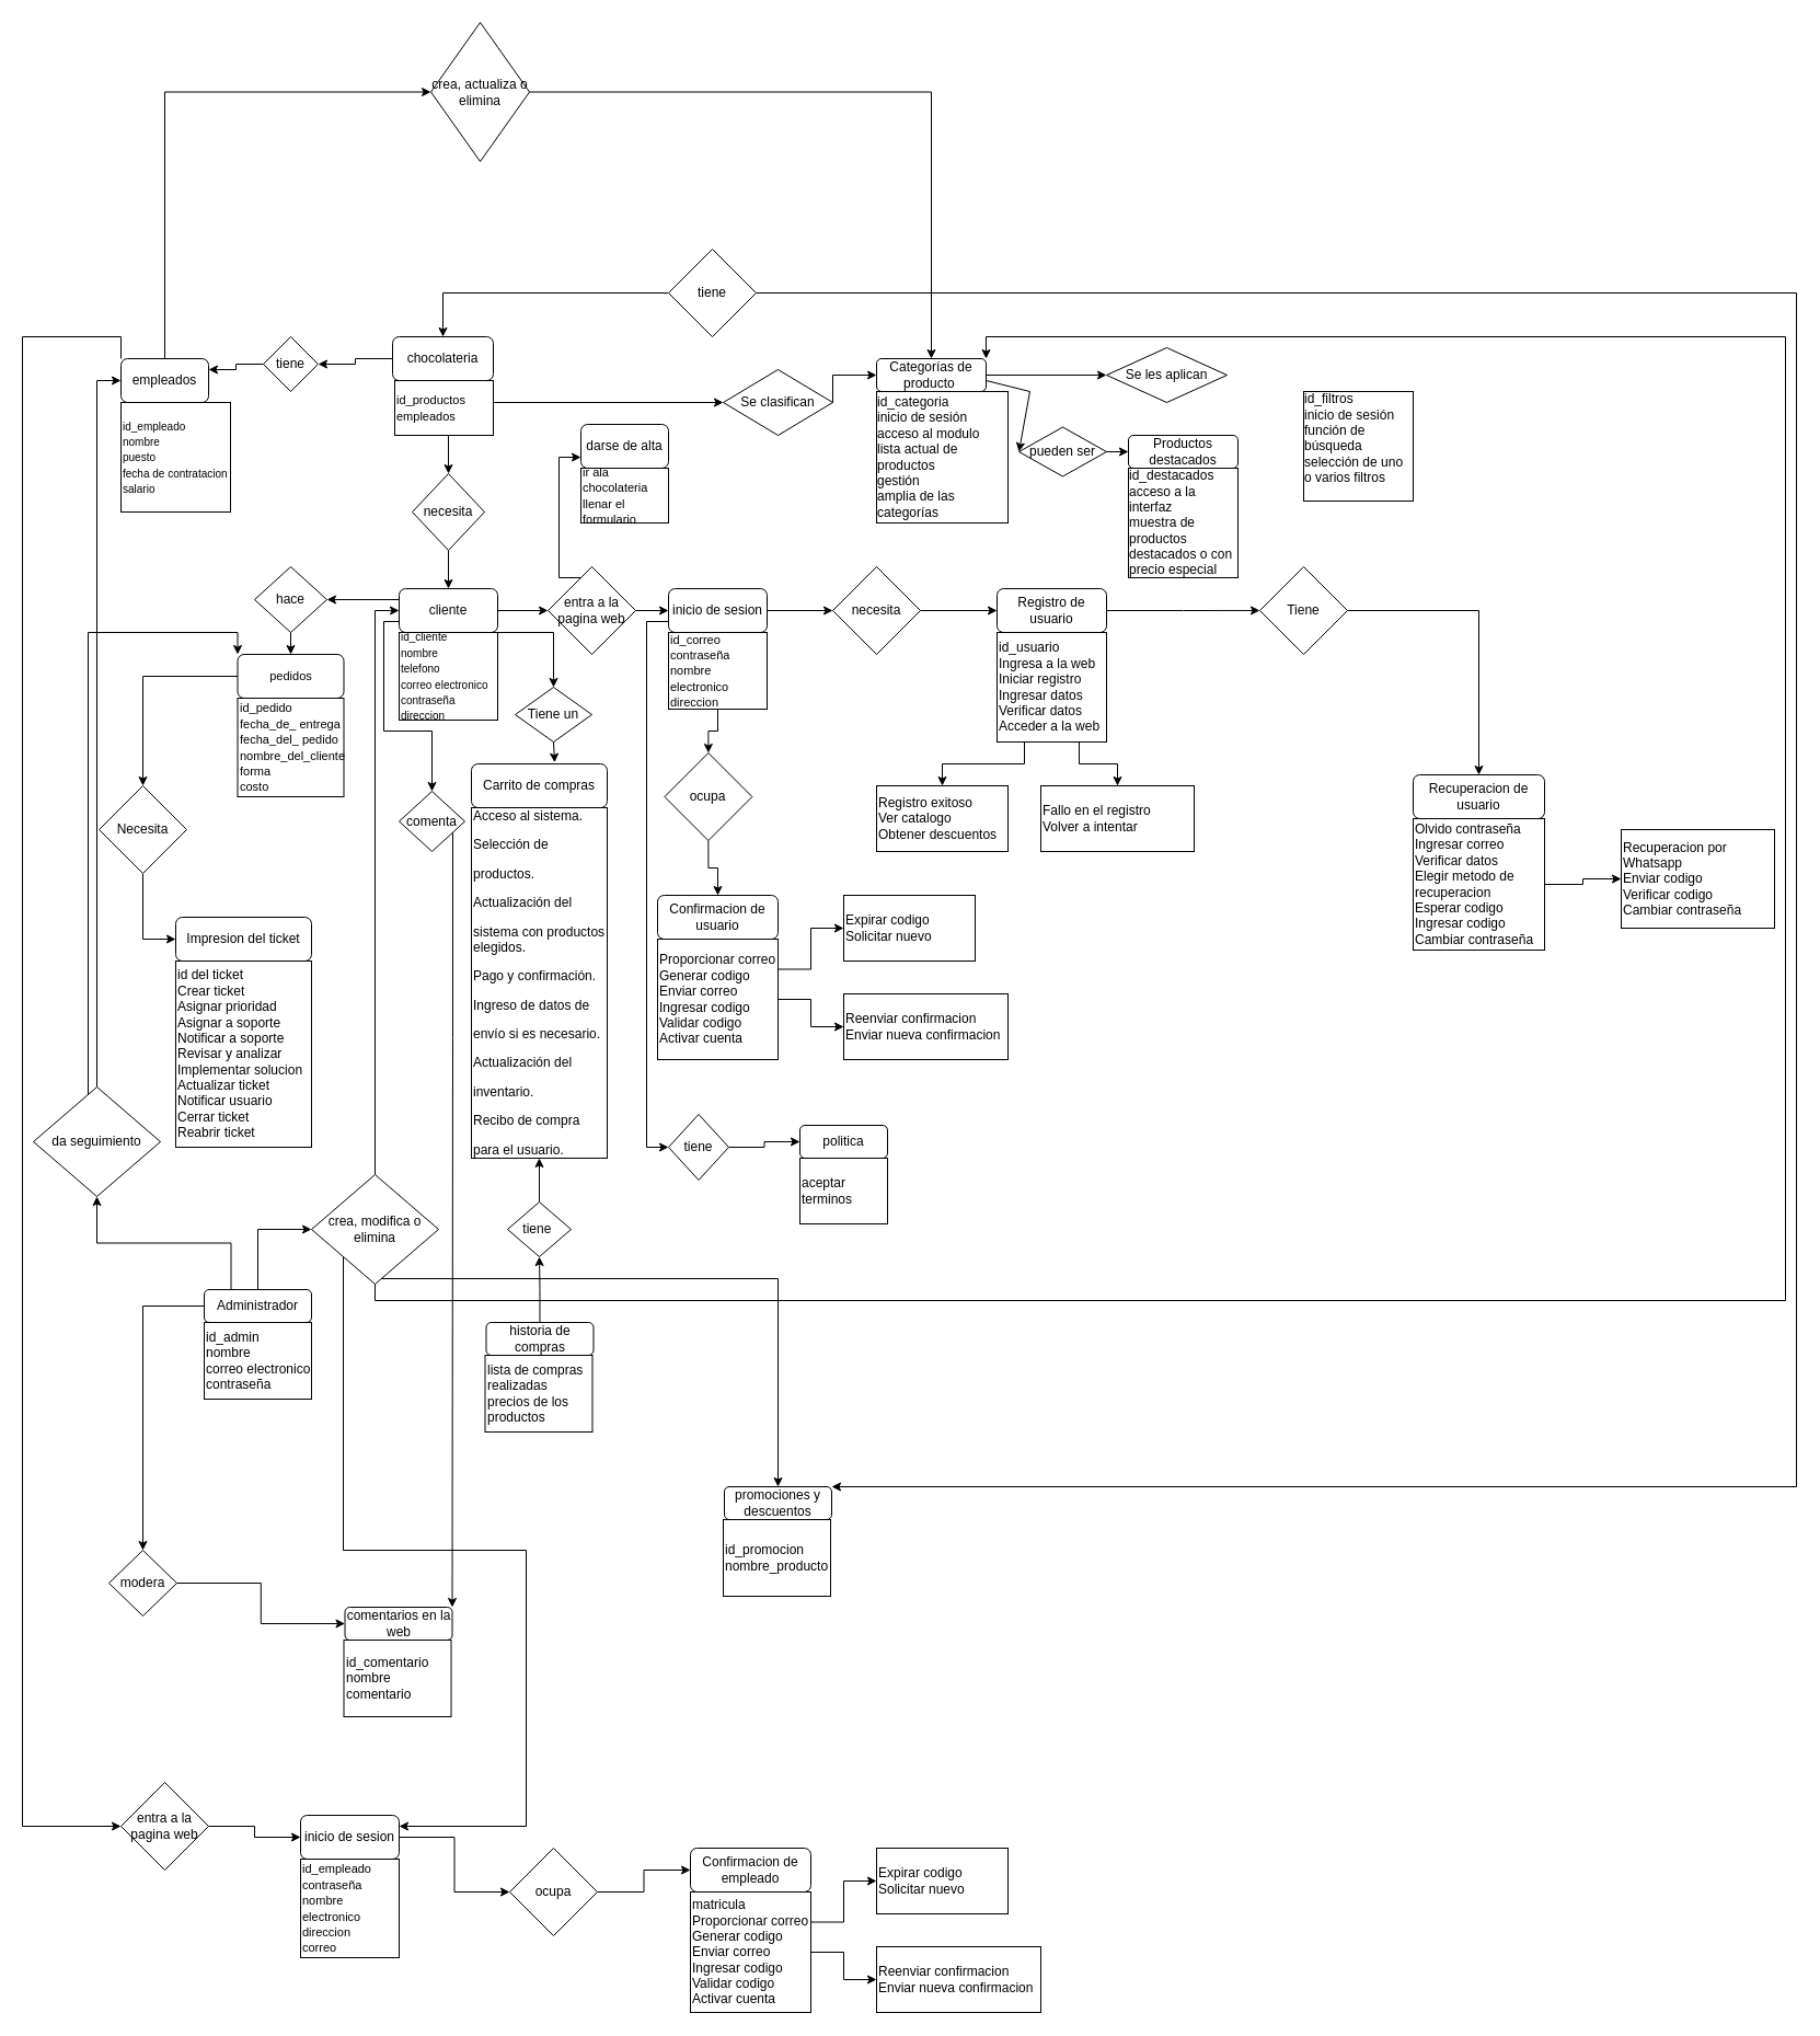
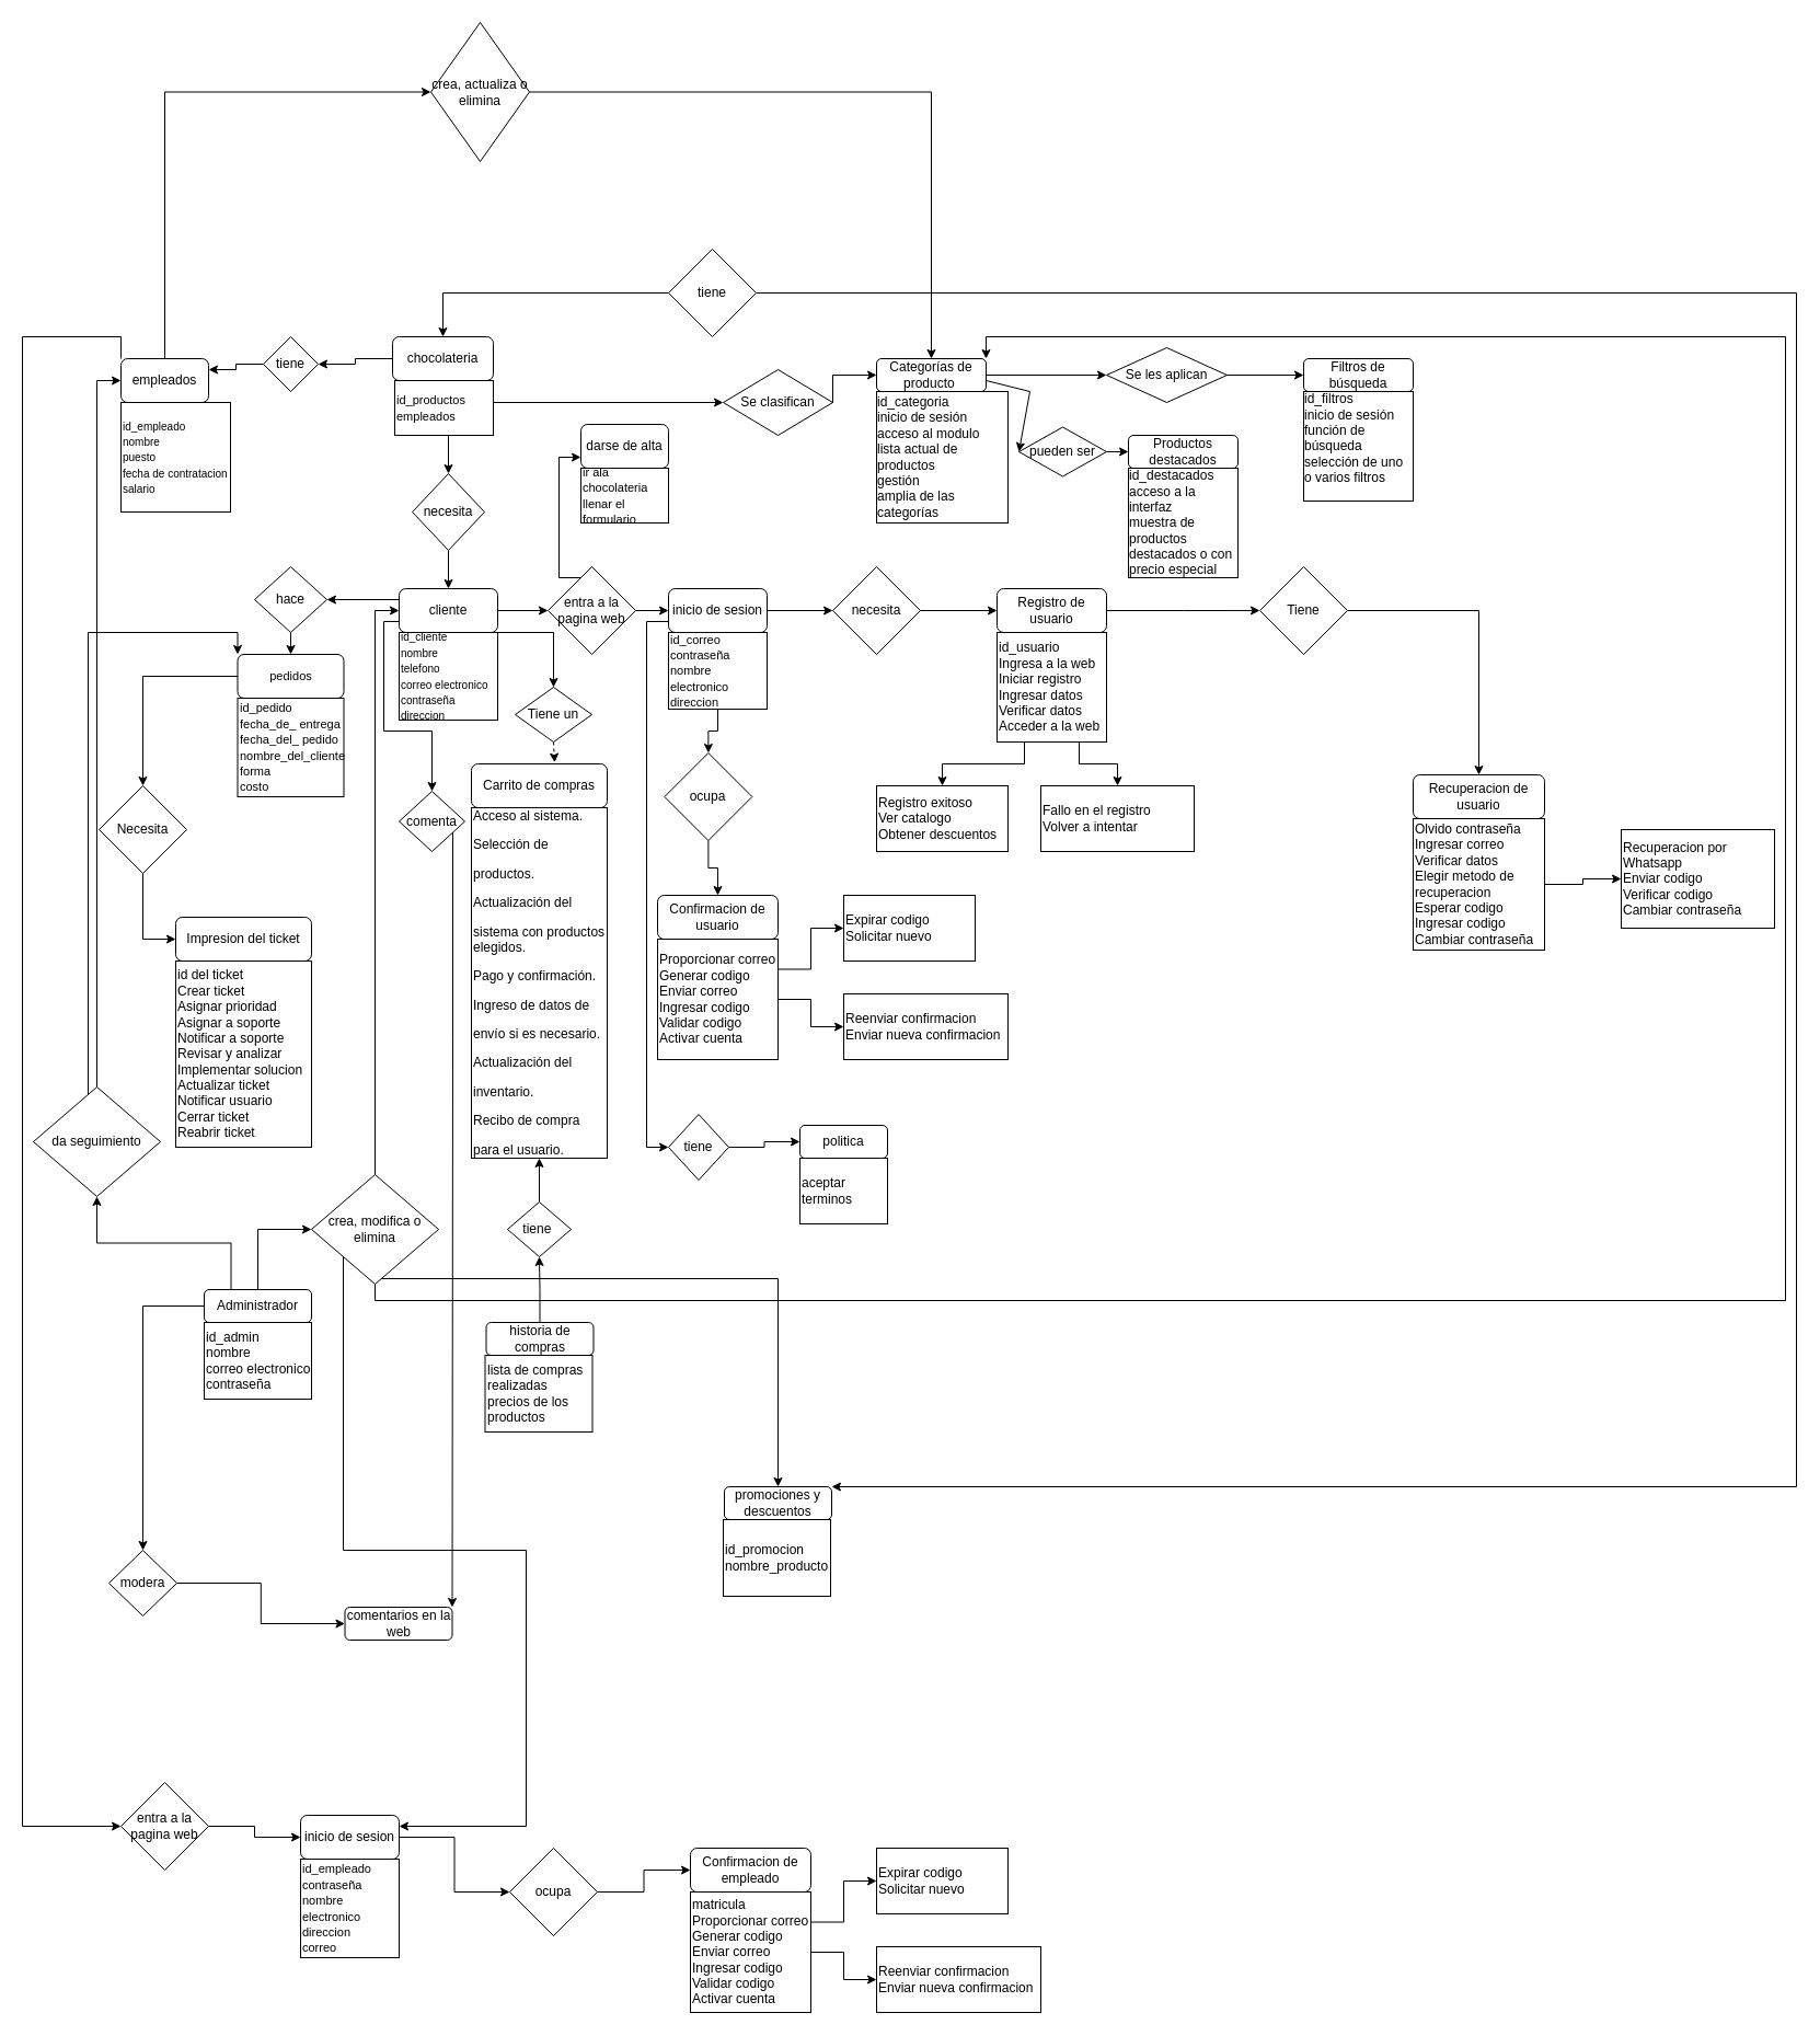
+ <mxCell id="72" value="" style="endArrow=classic;html=1;rounded=0;entryX=0;entryY=0.5;entryDx=0;entryDy=0;exitX=1;exitY=0.5;exitDx=0;exitDy=0;" parent="1" source="70" target="68" edge="1"><mxGeometry width="50" height="50" relative="1" as="geometry"><mxPoint x="990" y="537" as="sourcePoint" /><mxPoint x="1040" y="487" as="targetPoint" /></mxGeometry></mxCell>
+ <mxCell id="68" value="Filtros de búsqueda" style="rounded=1;whiteSpace=wrap;html=1;" parent="1" vertex="1"><mxGeometry x="1190" y="327" width="100" height="30" as="geometry" /></mxCell>
- <mxCell id="82" value="" style="endArrow=classic;html=1;rounded=0;entryX=0.613;entryY=-0.033;entryDx=0;entryDy=0;entryPerimeter=0;exitX=0.5;exitY=1;exitDx=0;exitDy=0;" parent="1" source="80" target="78" edge="1"><mxGeometry width="50" height="50" relative="1" as="geometry"><mxPoint x="390" y="737" as="sourcePoint" /><mxPoint x="440" y="687" as="targetPoint" /></mxGeometry></mxCell>
+ <mxCell id="82" value="" style="endArrow=classic;html=1;rounded=0;entryX=0.613;entryY=-0.033;entryDx=0;entryDy=0;entryPerimeter=0;exitX=0.5;exitY=1;exitDx=0;exitDy=0;dashed=1;" parent="1" source="80" target="78" edge="1"><mxGeometry width="50" height="50" relative="1" as="geometry"><mxPoint x="390" y="737" as="sourcePoint" /><mxPoint x="440" y="687" as="targetPoint" /></mxGeometry></mxCell>
- <mxCell id="103" value="id_comentario&lt;br&gt;nombre&lt;br&gt;comentario" style="rounded=0;whiteSpace=wrap;html=1;align=left;" parent="1" vertex="1"><mxGeometry x="313.5" y="1497" width="98" height="70" as="geometry" /></mxCell>
